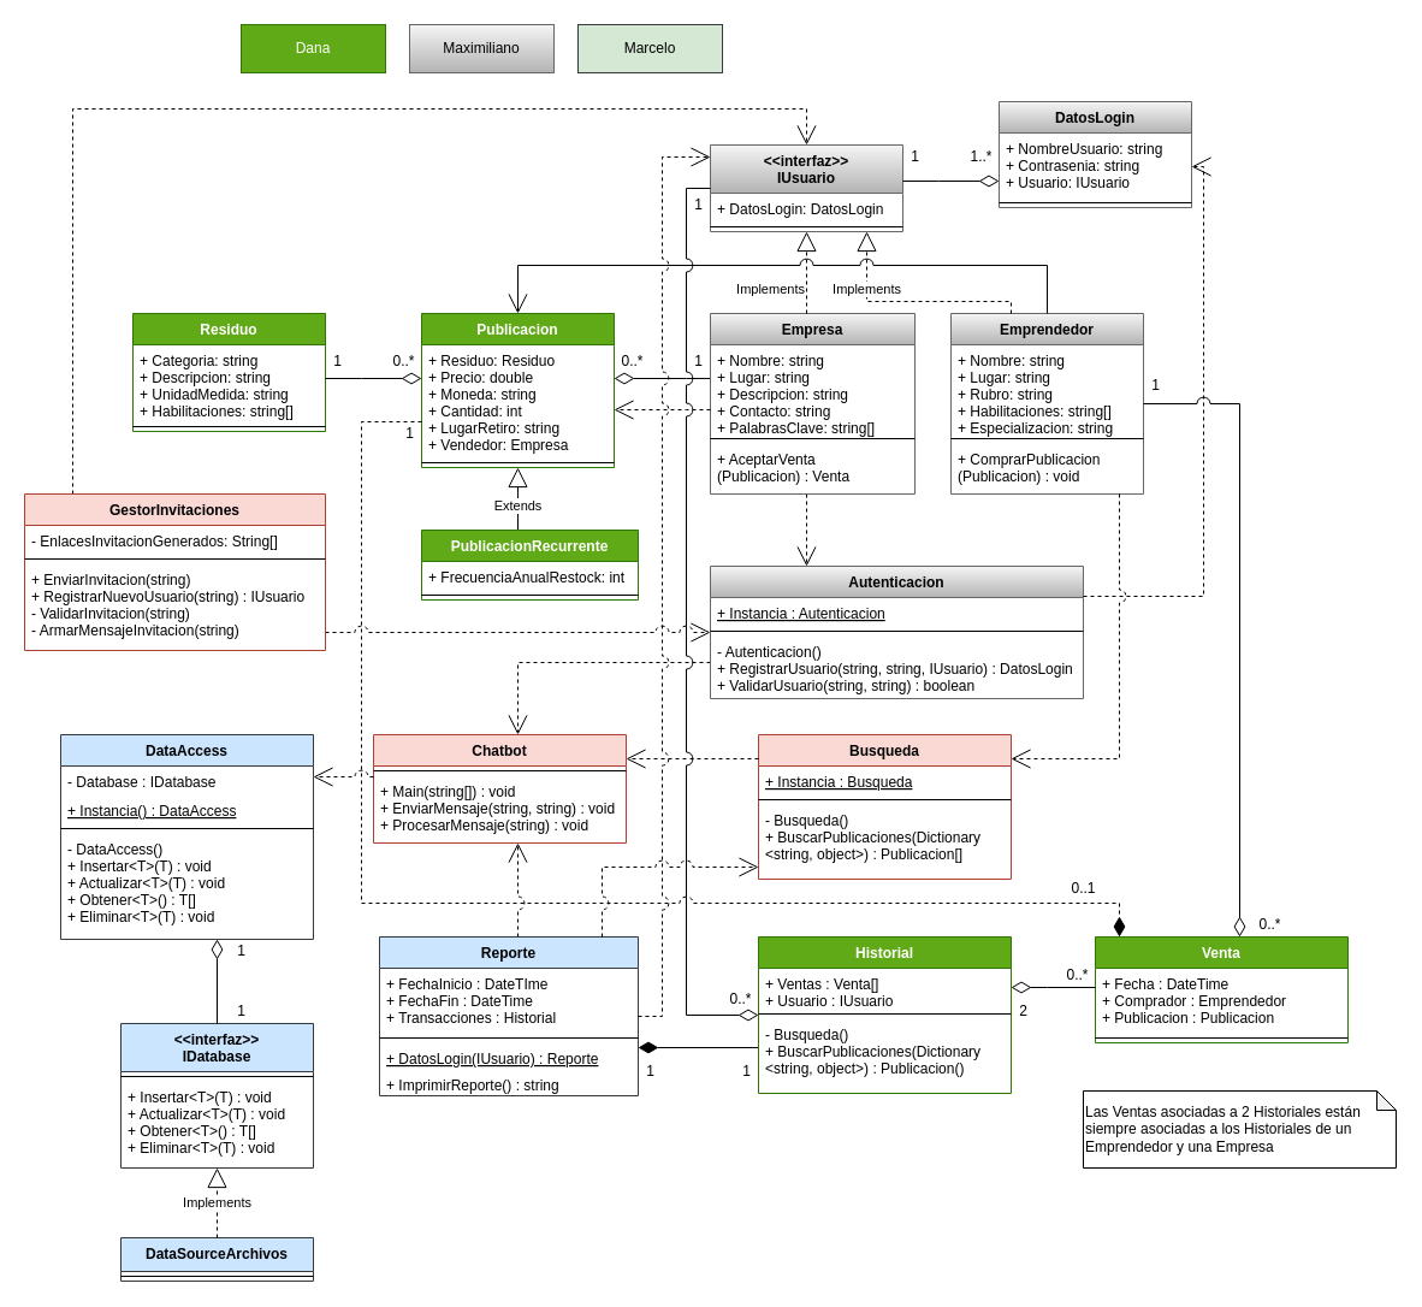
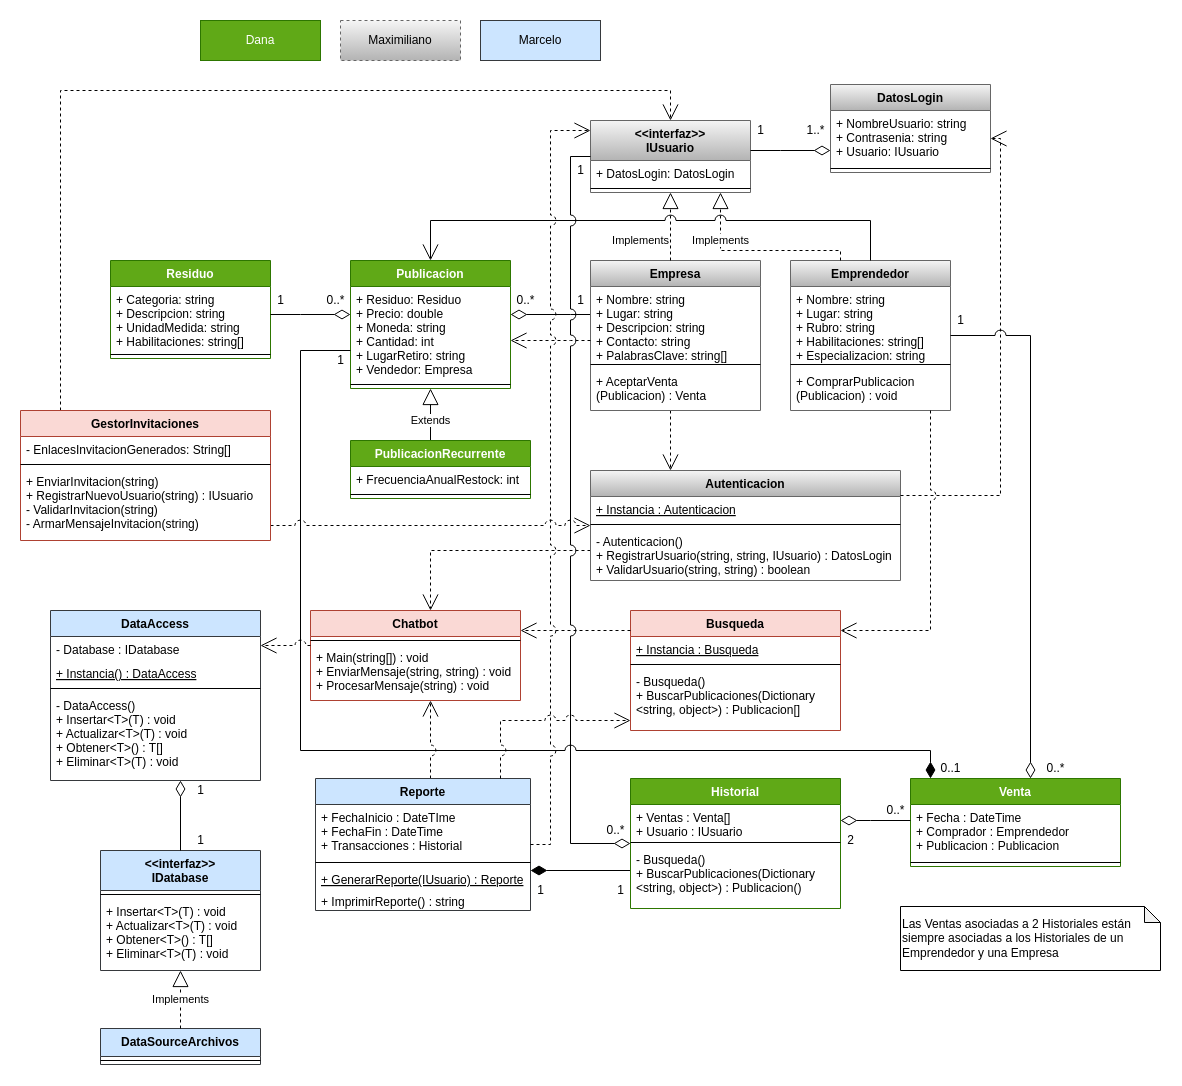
- <mxCell id="109" value="Maximiliano" style="rounded=0;whiteSpace=wrap;html=1;align=center;gradientColor=#b3b3b3;fillColor=#f5f5f5;strokeColor=#666666;" vertex="1" parent="1"><mxGeometry x="340" y="20" width="120" height="40" as="geometry" /></mxCell>
+ <mxCell id="109" value="Maximiliano" style="rounded=0;whiteSpace=wrap;html=1;align=center;gradientColor=#b3b3b3;fillColor=#f5f5f5;strokeColor=#666666;dashed=1;" vertex="1" parent="1"><mxGeometry x="340" y="20" width="120" height="40" as="geometry" /></mxCell>
- <mxCell id="110" value="Marcelo" style="rounded=0;whiteSpace=wrap;html=1;align=center;fillColor=#d5e8d4;strokeColor=#36393d;" vertex="1" parent="1"><mxGeometry x="480" y="20" width="120" height="40" as="geometry" /></mxCell>
+ <mxCell id="110" value="Marcelo" style="rounded=0;whiteSpace=wrap;html=1;align=center;fillColor=#cce5ff;strokeColor=#36393d;" vertex="1" parent="1"><mxGeometry x="480" y="20" width="120" height="40" as="geometry" /></mxCell>
- <mxCell id="75" value="0..1" style="text;html=1;align=center;verticalAlign=middle;resizable=0;points=[];autosize=1;strokeColor=none;fillColor=none;" parent="1" vertex="1"><mxGeometry x="880" y="728" width="40" height="20" as="geometry" /></mxCell>
+ <mxCell id="75" value="0..1" style="text;html=1;align=center;verticalAlign=middle;resizable=0;points=[];autosize=1;strokeColor=none;fillColor=none;" parent="1" vertex="1"><mxGeometry x="930" y="758" width="40" height="20" as="geometry" /></mxCell>
- <mxCell id="77" style="edgeStyle=orthogonalEdgeStyle;rounded=0;jumpStyle=arc;jumpSize=11;orthogonalLoop=1;jettySize=auto;html=1;endArrow=diamondThin;endFill=1;startSize=14;endSize=14;sourcePerimeterSpacing=0;targetPerimeterSpacing=0;dashed=1;" parent="1" source="6" target="68" edge="1"><mxGeometry relative="1" as="geometry"><Array as="points"><mxPoint x="300" y="350" /><mxPoint x="300" y="750" /><mxPoint x="930" y="750" /></Array></mxGeometry></mxCell>
+ <mxCell id="77" style="edgeStyle=orthogonalEdgeStyle;rounded=0;jumpStyle=arc;jumpSize=11;orthogonalLoop=1;jettySize=auto;html=1;endArrow=diamondThin;endFill=1;startSize=14;endSize=14;sourcePerimeterSpacing=0;targetPerimeterSpacing=0;" parent="1" source="6" target="68" edge="1"><mxGeometry relative="1" as="geometry"><Array as="points"><mxPoint x="300" y="350" /><mxPoint x="300" y="750" /><mxPoint x="930" y="750" /></Array></mxGeometry></mxCell>
- <mxCell id="82" value="+ DatosLogin(IUsuario) : Reporte" style="text;strokeColor=none;fillColor=none;align=left;verticalAlign=top;spacingLeft=4;spacingRight=4;overflow=hidden;rotatable=0;points=[[0,0.5],[1,0.5]];portConstraint=eastwest;fontStyle=4" parent="79" vertex="1"><mxGeometry y="88" width="215" height="22" as="geometry" /></mxCell>
+ <mxCell id="82" value="+ GenerarReporte(IUsuario) : Reporte" style="text;strokeColor=none;fillColor=none;align=left;verticalAlign=top;spacingLeft=4;spacingRight=4;overflow=hidden;rotatable=0;points=[[0,0.5],[1,0.5]];portConstraint=eastwest;fontStyle=4" parent="79" vertex="1"><mxGeometry y="88" width="215" height="22" as="geometry" /></mxCell>
